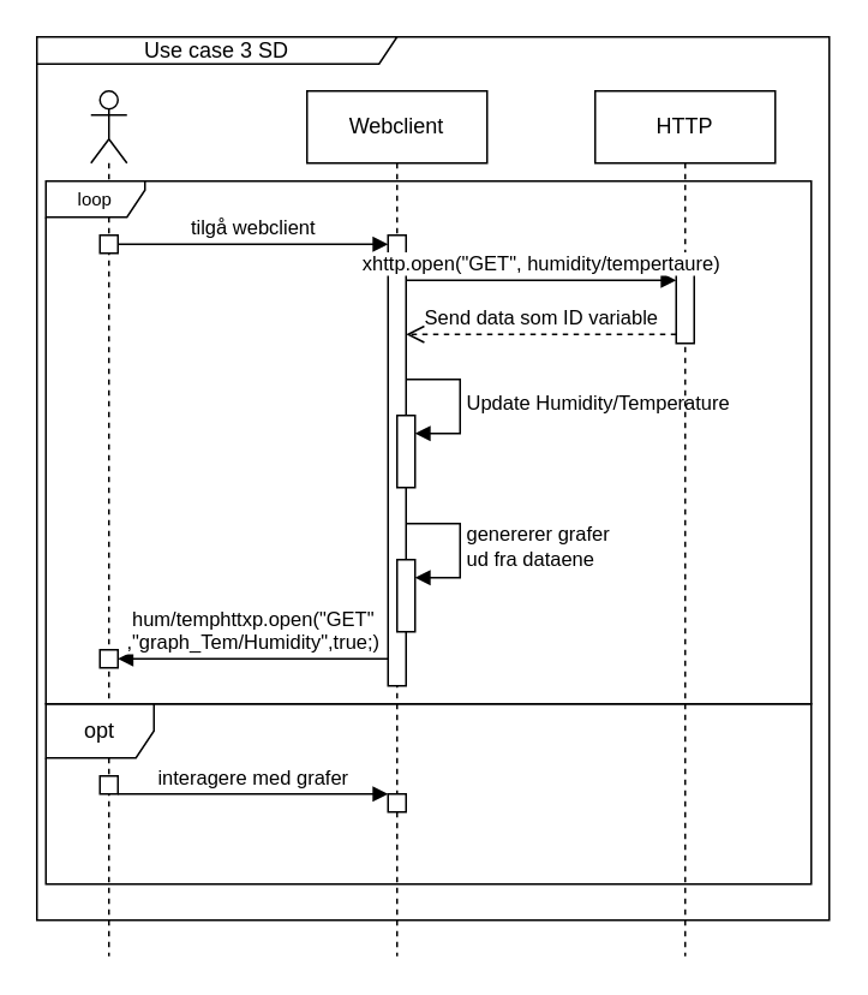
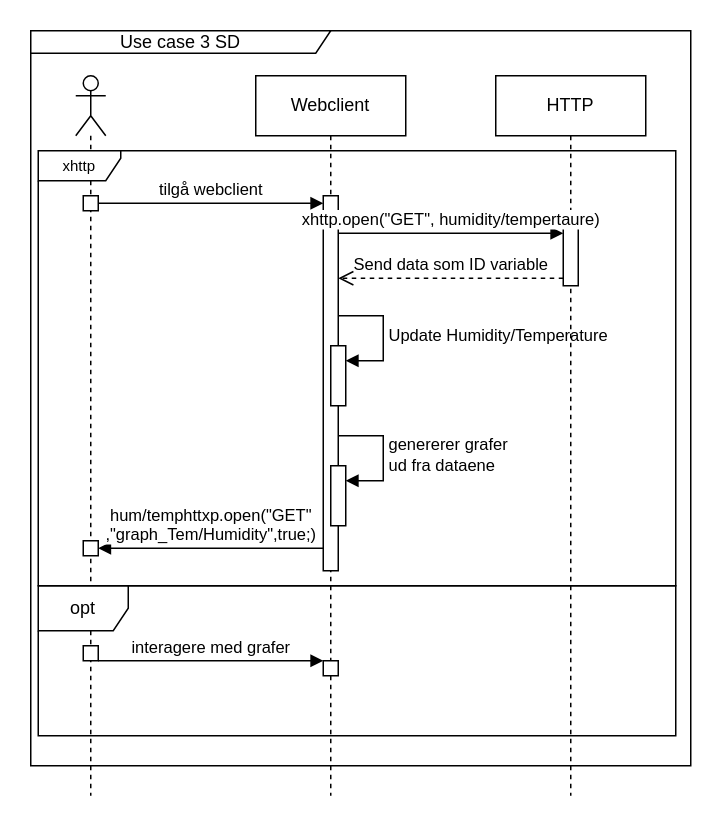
- <mxCell id="22" value="&lt;font style=&quot;font-size: 10px;&quot;&gt;loop&lt;/font&gt;" style="shape=umlFrame;whiteSpace=wrap;html=1;pointerEvents=0;width=55;height=20;" vertex="1" parent="1"><mxGeometry x="25" y="100" width="425" height="290" as="geometry" /></mxCell>
+ <mxCell id="22" value="&lt;font style=&quot;font-size: 10px;&quot;&gt;xhttp&lt;/font&gt;" style="shape=umlFrame;whiteSpace=wrap;html=1;pointerEvents=0;width=55;height=20;" vertex="1" parent="1"><mxGeometry x="25" y="100" width="425" height="290" as="geometry" /></mxCell>
